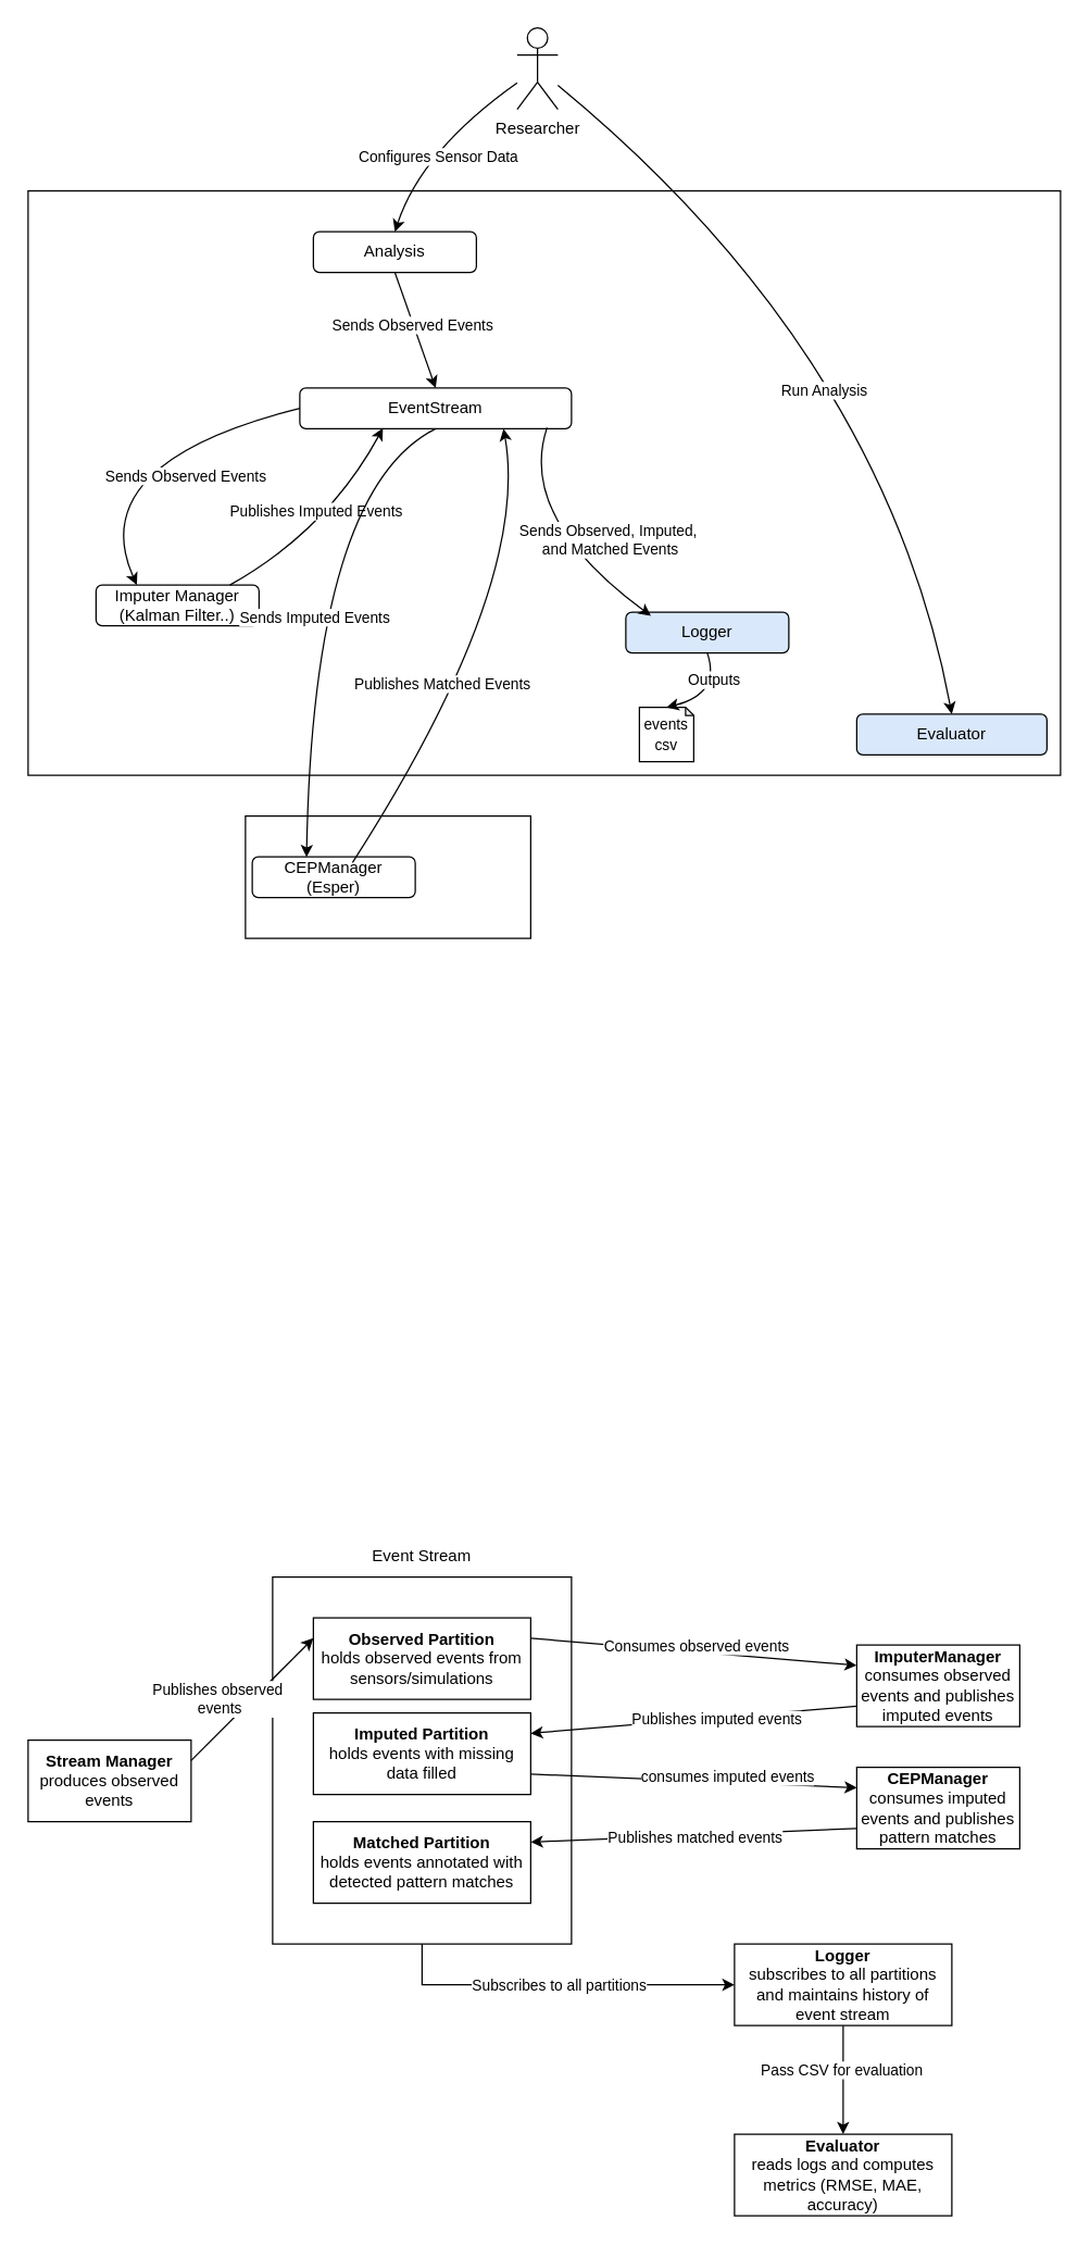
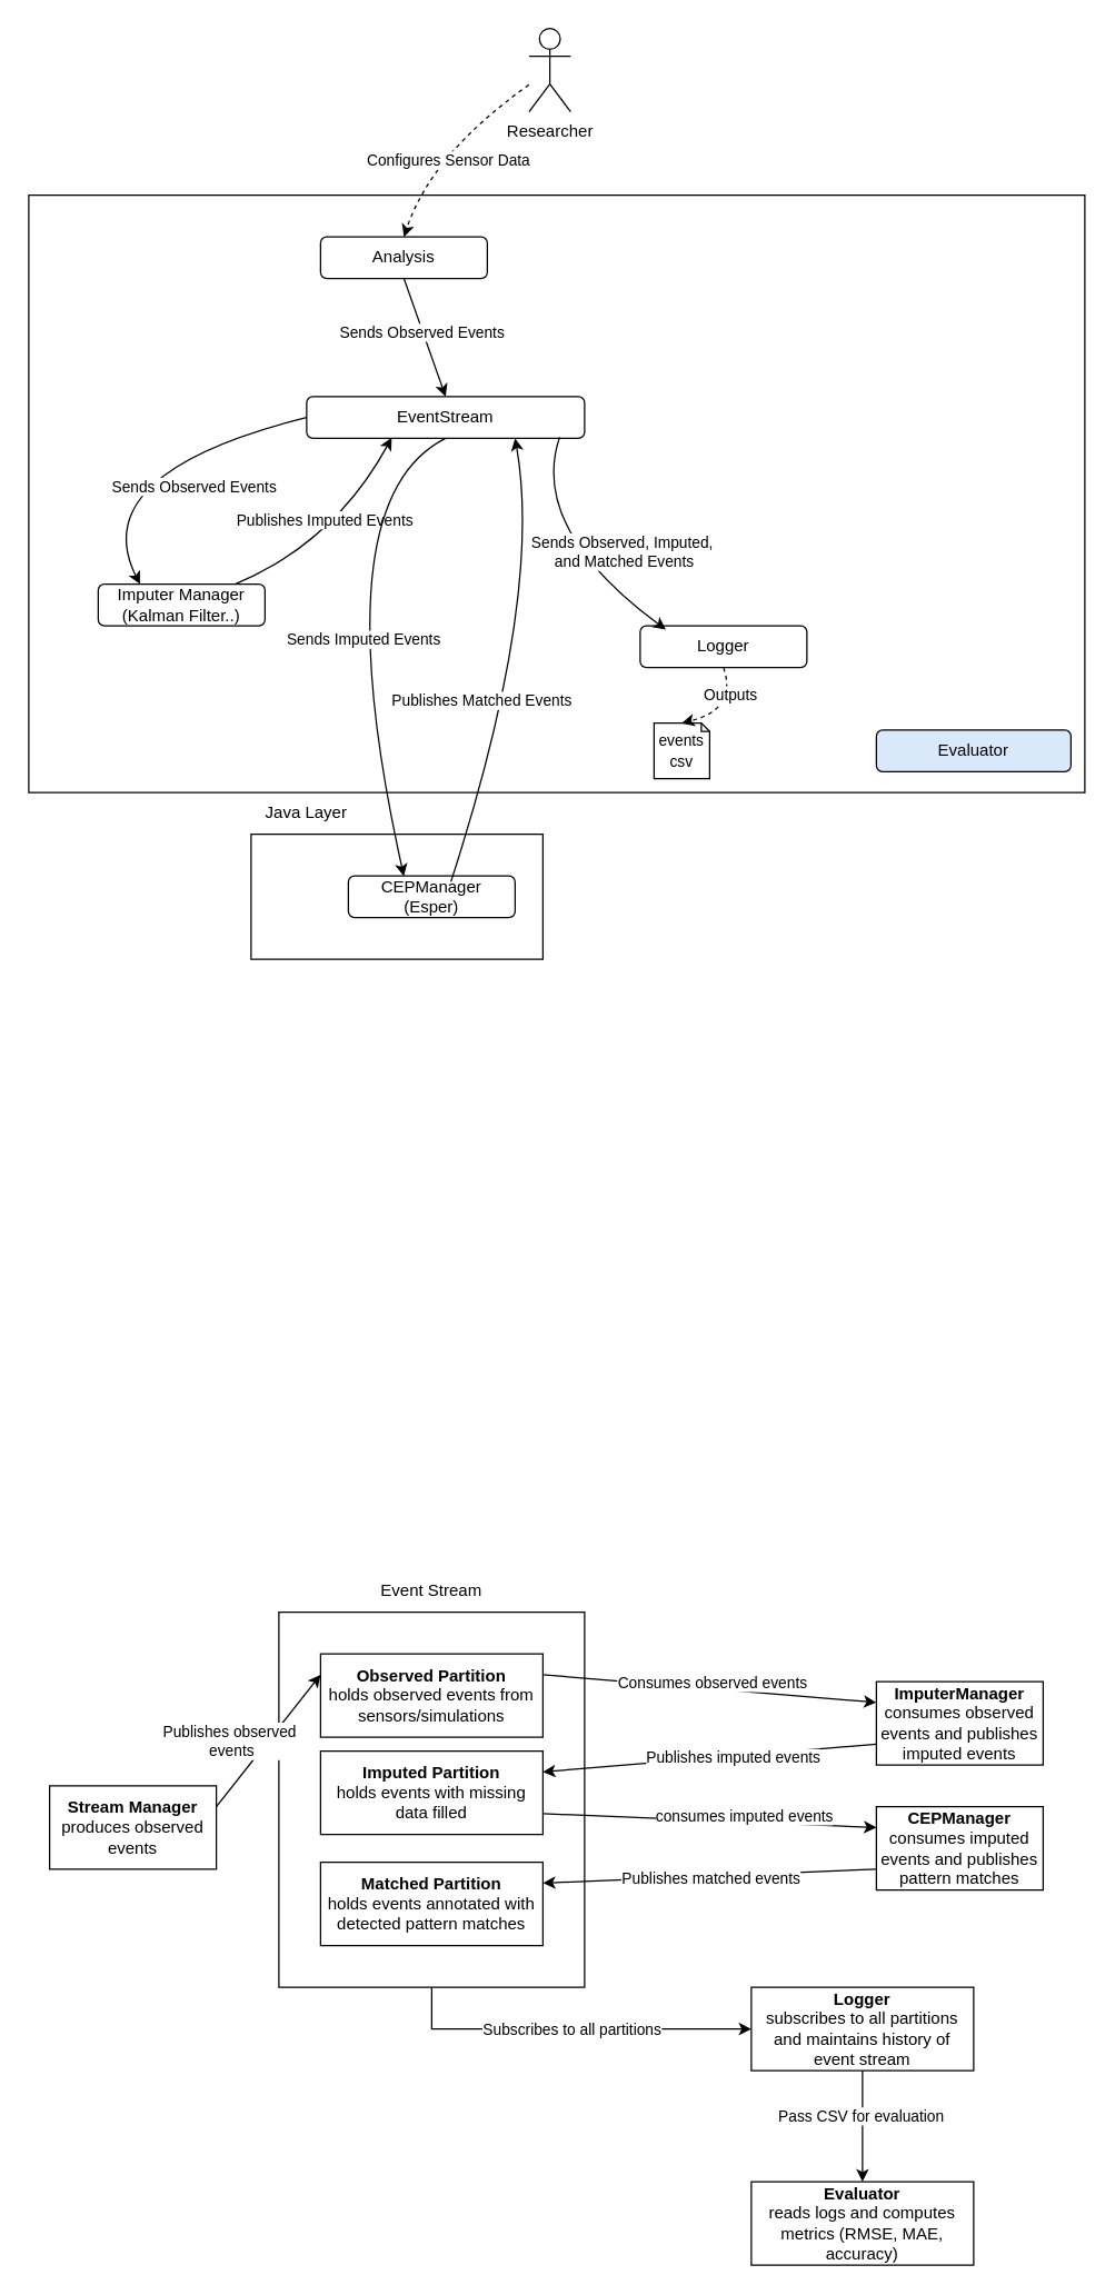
- <mxCell id="19" value="" style="endArrow=classic;html=1;rounded=0;entryX=0.5;entryY=0;entryDx=0;entryDy=0;curved=1;" edge="1" parent="1" source="3" target="8"><mxGeometry width="50" height="50" relative="1" as="geometry"><mxPoint x="300" y="280" as="sourcePoint" /><mxPoint x="350" y="230" as="targetPoint" /><Array as="points"><mxPoint x="310" y="110" /></Array></mxGeometry></mxCell>
+ <mxCell id="19" value="" style="endArrow=classic;html=1;rounded=0;entryX=0.5;entryY=0;entryDx=0;entryDy=0;curved=1;dashed=1;" edge="1" parent="1" source="3" target="8"><mxGeometry width="50" height="50" relative="1" as="geometry"><mxPoint x="300" y="280" as="sourcePoint" /><mxPoint x="350" y="230" as="targetPoint" /><Array as="points"><mxPoint x="310" y="110" /></Array></mxGeometry></mxCell>
- <mxCell id="30" value="" style="endArrow=classic;html=1;rounded=0;entryX=0.5;entryY=0;entryDx=0;entryDy=0;curved=1;" edge="1" parent="1" source="3" target="27"><mxGeometry width="50" height="50" relative="1" as="geometry"><mxPoint x="590" y="310" as="sourcePoint" /><mxPoint x="640" y="260" as="targetPoint" /><Array as="points"><mxPoint x="650" y="260" /></Array></mxGeometry></mxCell>
- <mxCell id="31" value="Run Analysis" style="edgeLabel;html=1;align=center;verticalAlign=middle;resizable=0;points=[];" vertex="1" connectable="0" parent="30"><mxGeometry x="0.009" y="-49" relative="1" as="geometry"><mxPoint as="offset" /></mxGeometry></mxCell>
- <mxCell id="9" value="Imputer Manager (Kalman Filter..)" style="rounded=1;whiteSpace=wrap;html=1;" vertex="1" parent="1"><mxGeometry x="70" y="430" width="120" height="30" as="geometry" /></mxCell>
+ <mxCell id="9" value="Imputer Manager (Kalman Filter..)" style="rounded=1;whiteSpace=wrap;html=1;" vertex="1" parent="1"><mxGeometry x="70" y="420" width="120" height="30" as="geometry" /></mxCell>
- <mxCell id="23" value="Logger" style="rounded=1;whiteSpace=wrap;html=1;fillColor=#dae8fc;" vertex="1" parent="1"><mxGeometry x="460" y="450" width="120" height="30" as="geometry" /></mxCell>
+ <mxCell id="23" value="Logger" style="rounded=1;whiteSpace=wrap;html=1;" vertex="1" parent="1"><mxGeometry x="460" y="450" width="120" height="30" as="geometry" /></mxCell>
- <mxCell id="28" value="" style="endArrow=classic;html=1;rounded=0;exitX=0.5;exitY=1;exitDx=0;exitDy=0;entryX=0.5;entryY=0;entryDx=0;entryDy=0;entryPerimeter=0;curved=1;" edge="1" parent="1" source="23" target="26"><mxGeometry width="50" height="50" relative="1" as="geometry"><mxPoint x="450" y="520" as="sourcePoint" /><mxPoint x="500" y="470" as="targetPoint" /><Array as="points"><mxPoint x="530" y="510" /></Array></mxGeometry></mxCell>
+ <mxCell id="28" value="" style="endArrow=classic;html=1;rounded=0;exitX=0.5;exitY=1;exitDx=0;exitDy=0;entryX=0.5;entryY=0;entryDx=0;entryDy=0;entryPerimeter=0;curved=1;dashed=1;" edge="1" parent="1" source="23" target="26"><mxGeometry width="50" height="50" relative="1" as="geometry"><mxPoint x="450" y="520" as="sourcePoint" /><mxPoint x="500" y="470" as="targetPoint" /><Array as="points"><mxPoint x="530" y="510" /></Array></mxGeometry></mxCell>
+ <mxCell id="6" value="Java Layer" style="text;html=1;align=center;verticalAlign=middle;whiteSpace=wrap;rounded=0;" vertex="1" parent="1"><mxGeometry x="180" y="570" width="80" height="30" as="geometry" /></mxCell>
- <mxCell id="16" value="CEPManager&lt;div&gt;(Esper)&lt;/div&gt;" style="rounded=1;whiteSpace=wrap;html=1;" vertex="1" parent="1"><mxGeometry x="185" y="630" width="120" height="30" as="geometry" /></mxCell>
+ <mxCell id="16" value="CEPManager&lt;div&gt;(Esper)&lt;/div&gt;" style="rounded=1;whiteSpace=wrap;html=1;" vertex="1" parent="1"><mxGeometry x="250" y="630" width="120" height="30" as="geometry" /></mxCell>
- <mxCell id="32" value="&lt;b&gt;Stream Manager&lt;/b&gt;&lt;div&gt;&lt;div&gt;produces observed events&lt;/div&gt;&lt;/div&gt;" style="rounded=0;whiteSpace=wrap;html=1;" vertex="1" parent="1"><mxGeometry x="20" y="1280" width="120" height="60" as="geometry" /></mxCell>
+ <mxCell id="32" value="&lt;b&gt;Stream Manager&lt;/b&gt;&lt;div&gt;&lt;div&gt;produces observed events&lt;/div&gt;&lt;/div&gt;" style="rounded=0;whiteSpace=wrap;html=1;" vertex="1" parent="1"><mxGeometry x="35" y="1285" width="120" height="60" as="geometry" /></mxCell>
